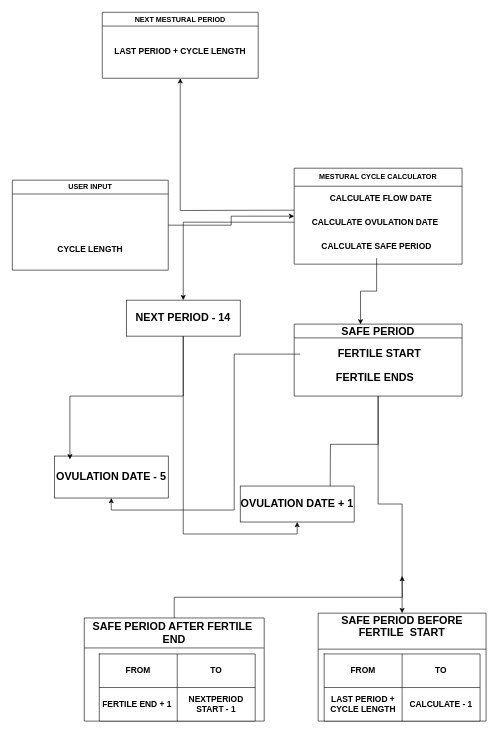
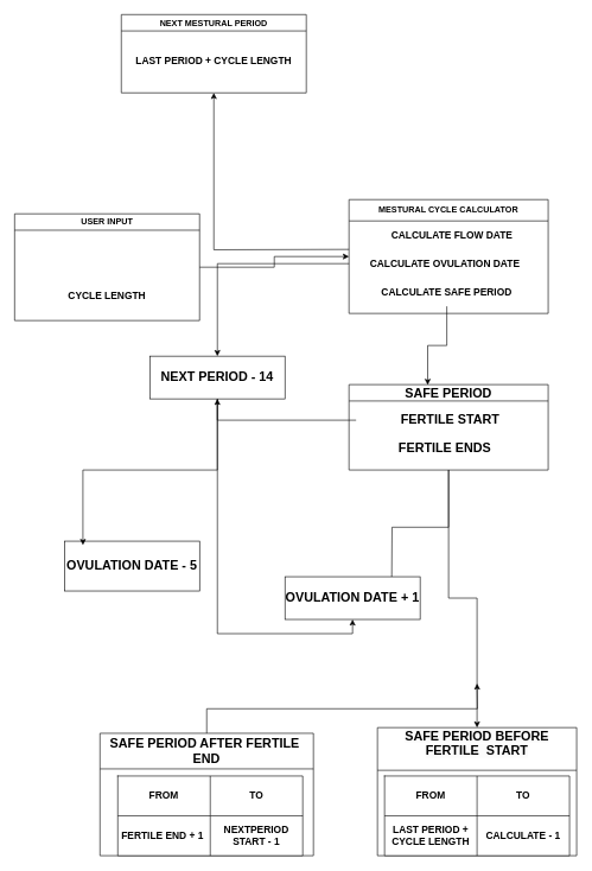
- <mxCell id="24" style="edgeStyle=orthogonalEdgeStyle;rounded=0;orthogonalLoop=1;jettySize=auto;html=1;exitX=0;exitY=0.5;exitDx=0;exitDy=0;entryX=0.5;entryY=1;entryDx=0;entryDy=0;" edge="1" parent="1" source="19" target="21"><mxGeometry relative="1" as="geometry"><mxPoint x="320" y="722" as="targetPoint" /></mxGeometry></mxCell>
+ <mxCell id="24" style="edgeStyle=orthogonalEdgeStyle;rounded=0;orthogonalLoop=1;jettySize=auto;html=1;exitX=0;exitY=0.5;exitDx=0;exitDy=0;" edge="1" parent="1" source="19" target="13"><mxGeometry relative="1" as="geometry"><mxPoint x="320" y="722" as="targetPoint" /></mxGeometry></mxCell>
